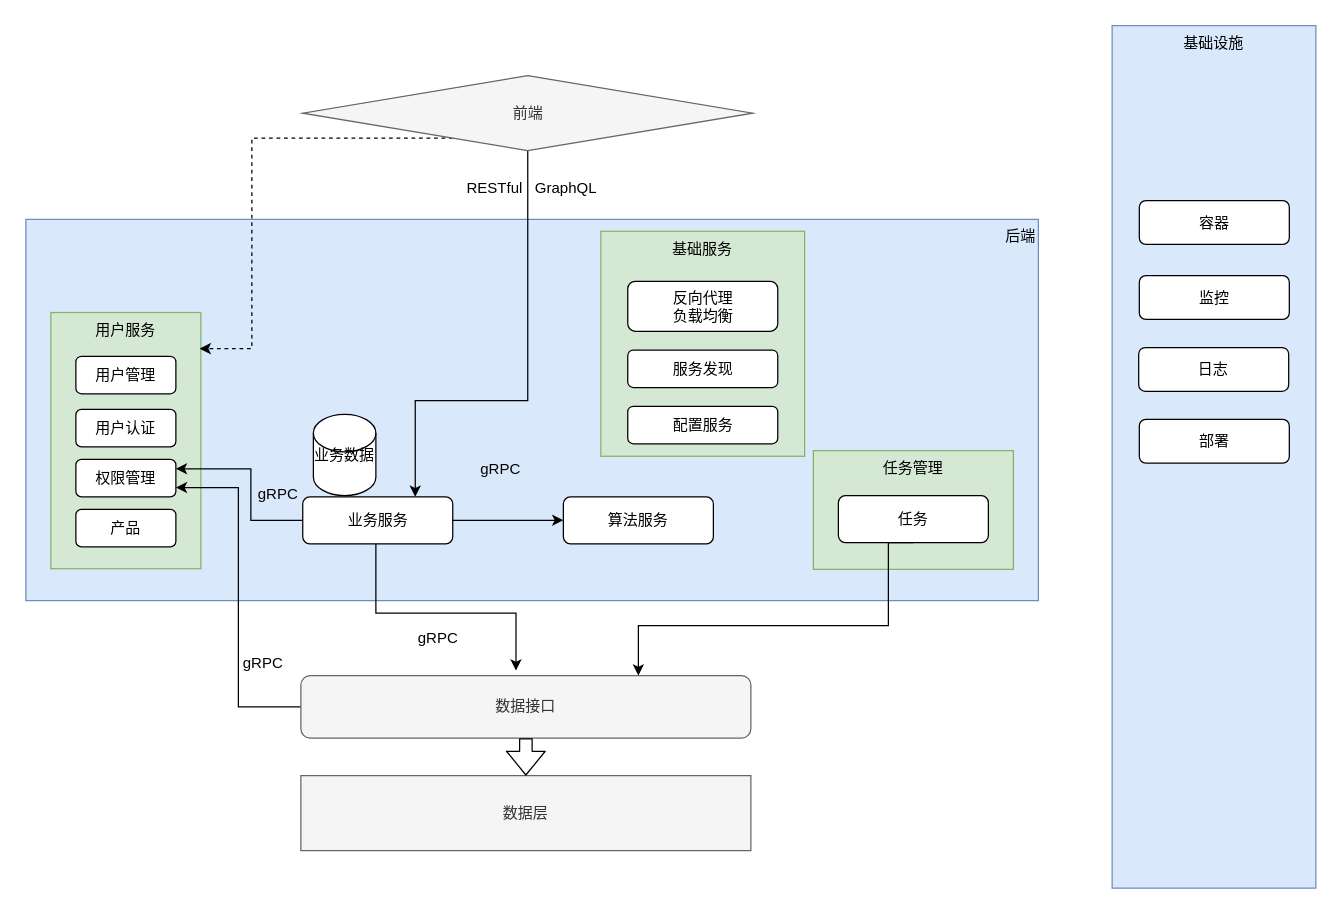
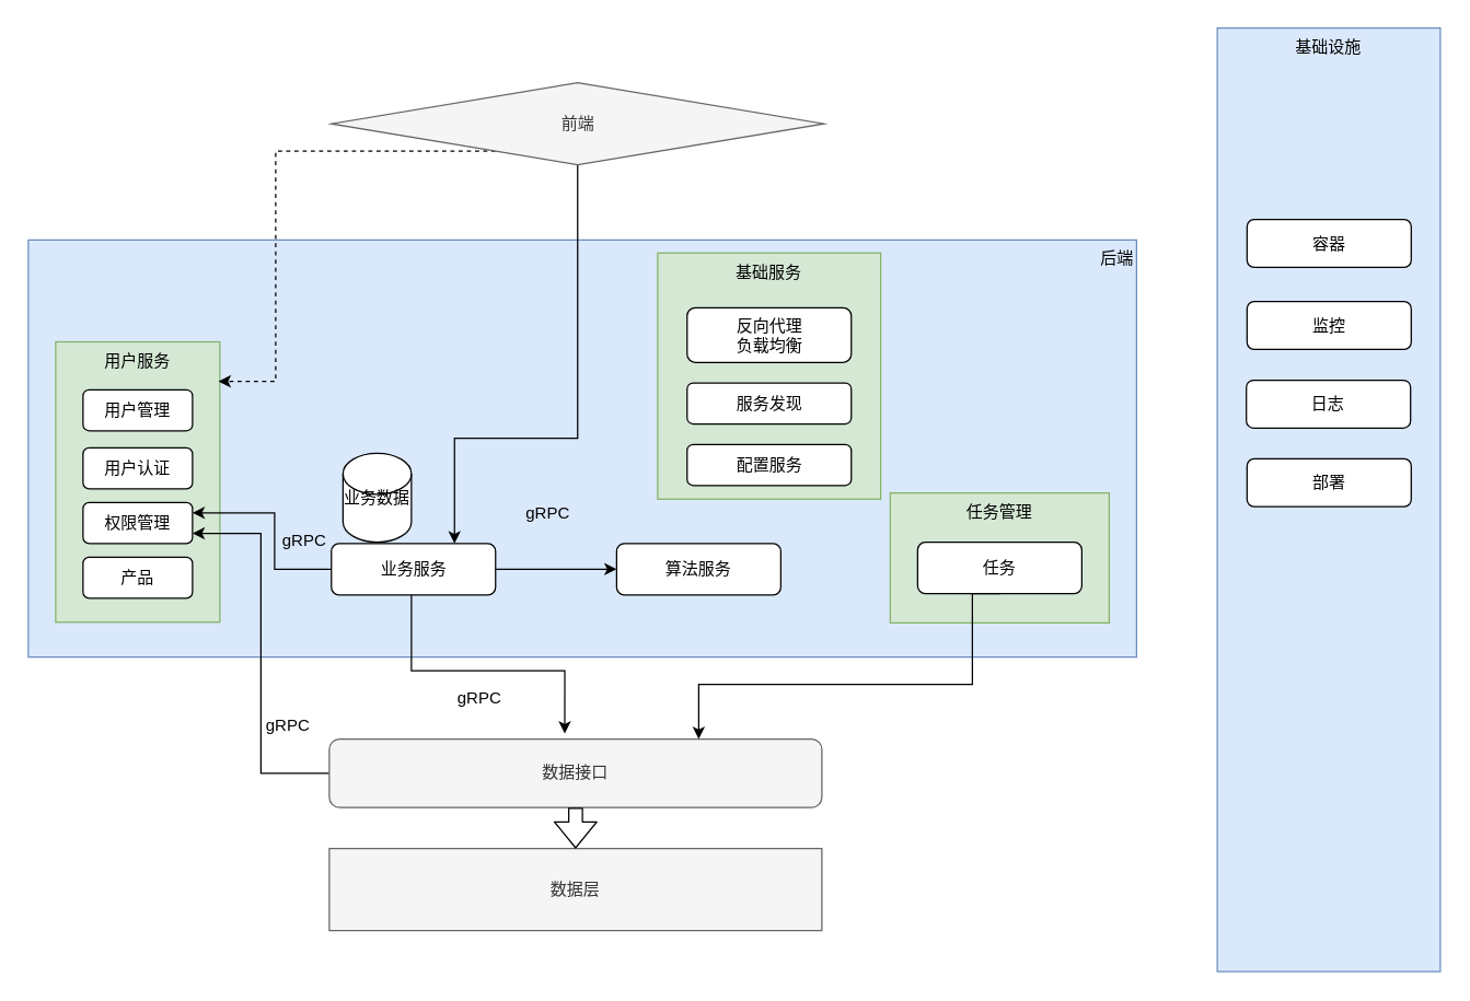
- <mxCell id="26" value="RESTful&amp;nbsp; &amp;nbsp;GraphQL" style="text;html=1;strokeColor=none;fillColor=none;align=center;verticalAlign=middle;whiteSpace=wrap;rounded=0;" vertex="1" parent="1"><mxGeometry x="360" y="140" width="130" height="20" as="geometry" /></mxCell>
